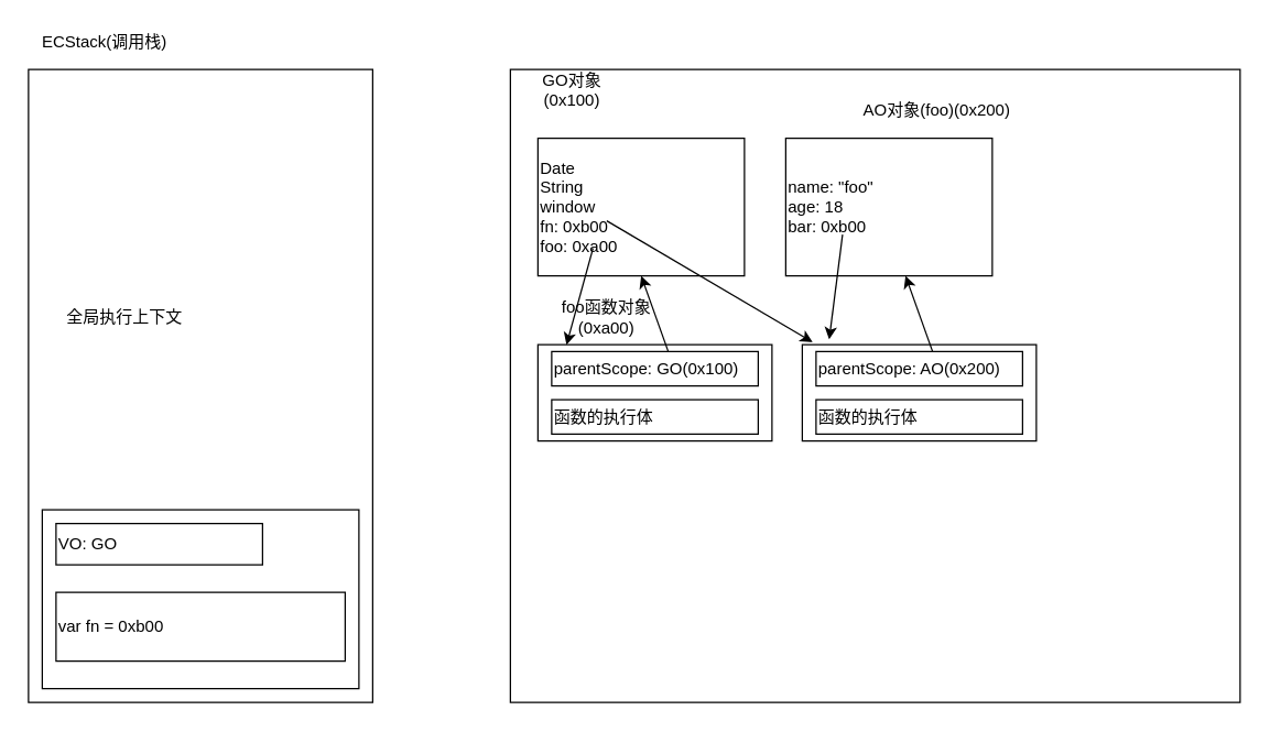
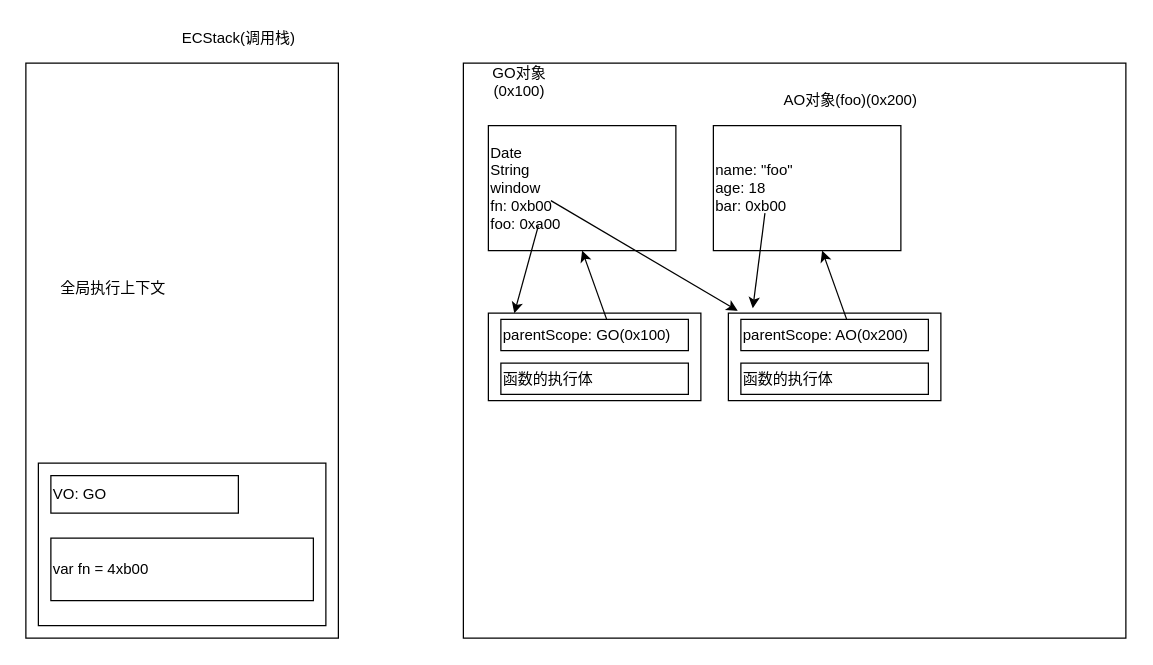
- <mxCell id="6" value="ECStack(调用栈)" style="text;html=1;align=center;verticalAlign=middle;resizable=0;points=[];autosize=1;strokeColor=none;" parent="1" vertex="1"><mxGeometry x="20" y="20" width="110" height="20" as="geometry" /></mxCell>
+ <mxCell id="6" value="ECStack(调用栈)" style="text;html=1;align=center;verticalAlign=middle;resizable=0;points=[];autosize=1;strokeColor=none;" parent="1" vertex="1"><mxGeometry x="135" y="20" width="110" height="20" as="geometry" /></mxCell>
- <mxCell id="11" value="foo函数对象(0xa00)" style="text;html=1;strokeColor=none;fillColor=none;align=center;verticalAlign=middle;whiteSpace=wrap;rounded=0;" parent="1" vertex="1"><mxGeometry x="400" y="220" width="80" height="20" as="geometry" /></mxCell>
- <mxCell id="23" value="var fn = 0xb00" style="rounded=0;whiteSpace=wrap;html=1;align=left;" vertex="1" parent="1"><mxGeometry x="40" y="430" width="210" height="50" as="geometry" /></mxCell>
+ <mxCell id="23" value="var fn = 4xb00" style="rounded=0;whiteSpace=wrap;html=1;align=left;" vertex="1" parent="1"><mxGeometry x="40" y="430" width="210" height="50" as="geometry" /></mxCell>
